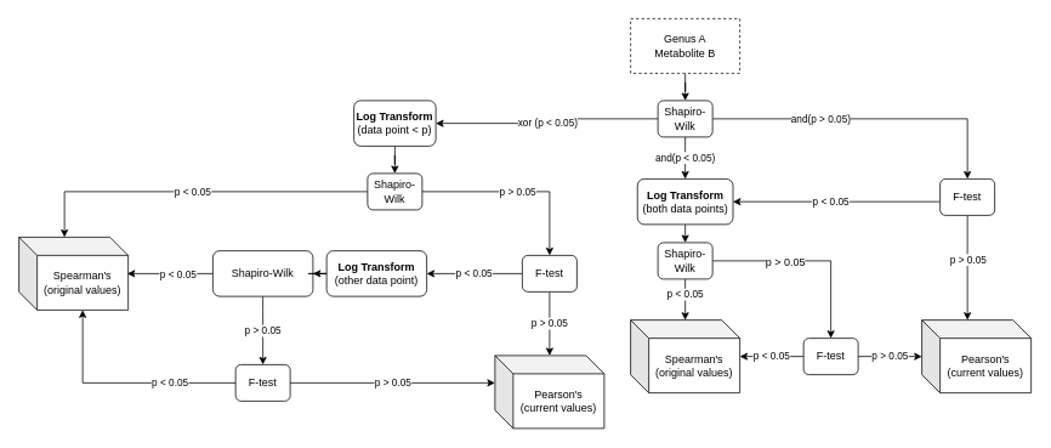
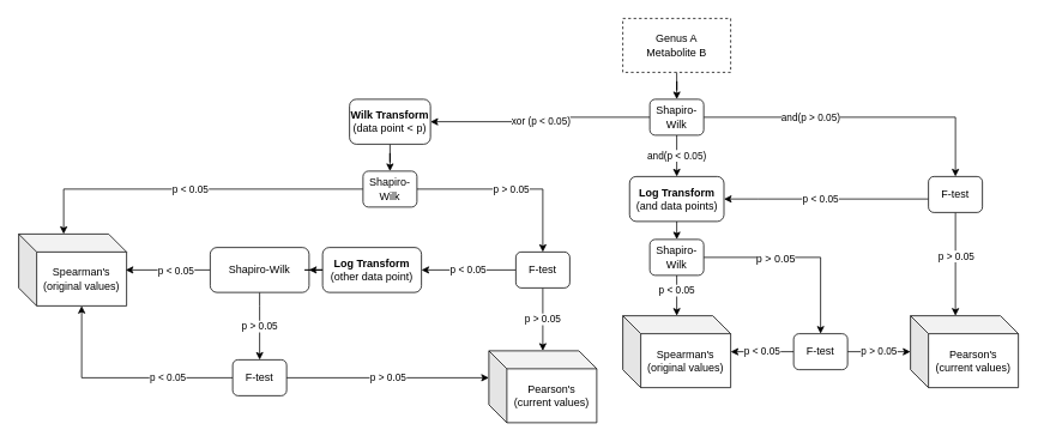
- <mxCell id="14" value="&lt;b&gt;Log Transform&lt;br&gt;&lt;/b&gt;(data point &amp;lt; p)" style="rounded=1;whiteSpace=wrap;html=1;" parent="1" vertex="1"><mxGeometry x="388" y="110" width="90" height="50" as="geometry" /></mxCell>
+ <mxCell id="14" value="&lt;b&gt;Wilk Transform&lt;br&gt;&lt;/b&gt;(data point &amp;lt; p)" style="rounded=1;whiteSpace=wrap;html=1;" parent="1" vertex="1"><mxGeometry x="388" y="110" width="90" height="50" as="geometry" /></mxCell>
- <mxCell id="28" value="&lt;b&gt;Log Transform&lt;br&gt;&lt;/b&gt;(both data points)" style="rounded=1;whiteSpace=wrap;html=1;" parent="1" vertex="1"><mxGeometry x="699.5" y="196" width="105" height="50" as="geometry" /></mxCell>
+ <mxCell id="28" value="&lt;b&gt;Log Transform&lt;br&gt;&lt;/b&gt;(and data points)" style="rounded=1;whiteSpace=wrap;html=1;" parent="1" vertex="1"><mxGeometry x="699.5" y="196" width="105" height="50" as="geometry" /></mxCell>
